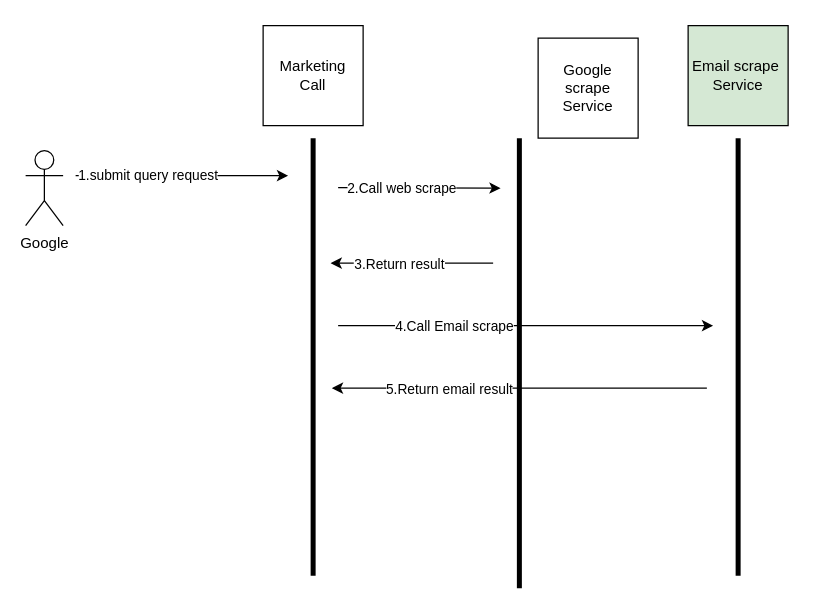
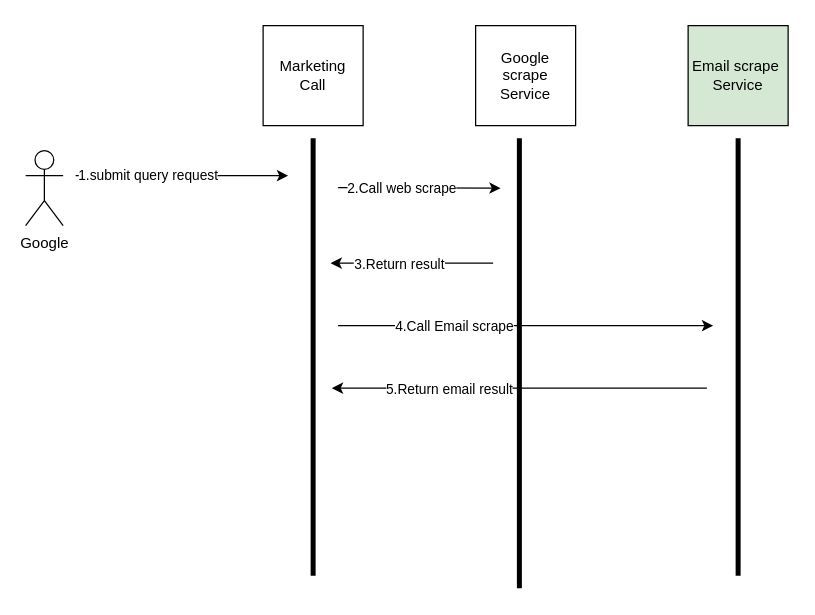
- <mxCell id="7" value="Google scrape&lt;br&gt;Service" style="whiteSpace=wrap;html=1;aspect=fixed;" vertex="1" parent="1"><mxGeometry x="430" y="30" width="80" height="80" as="geometry" /></mxCell>
+ <mxCell id="7" value="Google scrape&lt;br&gt;Service" style="whiteSpace=wrap;html=1;aspect=fixed;" vertex="1" parent="1"><mxGeometry x="380" y="20" width="80" height="80" as="geometry" /></mxCell>
